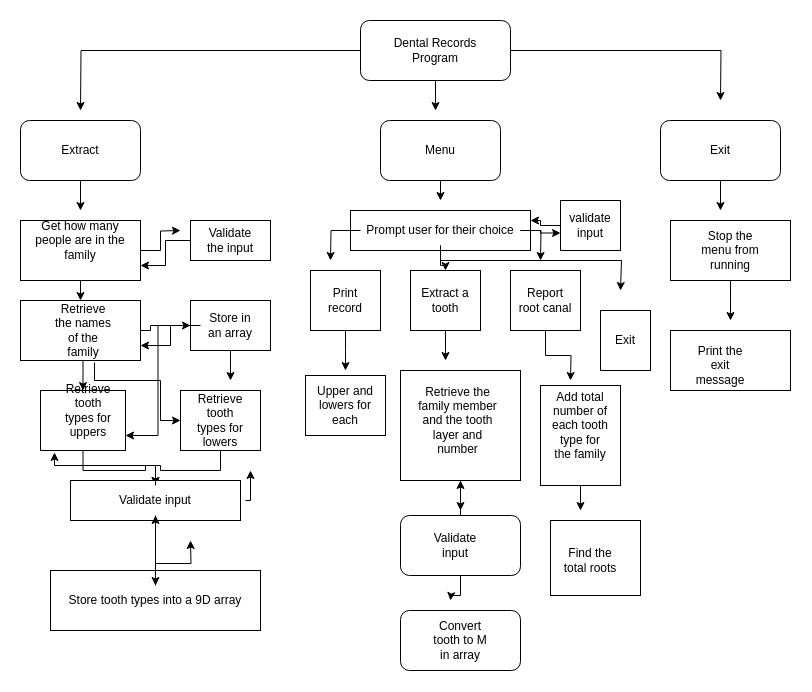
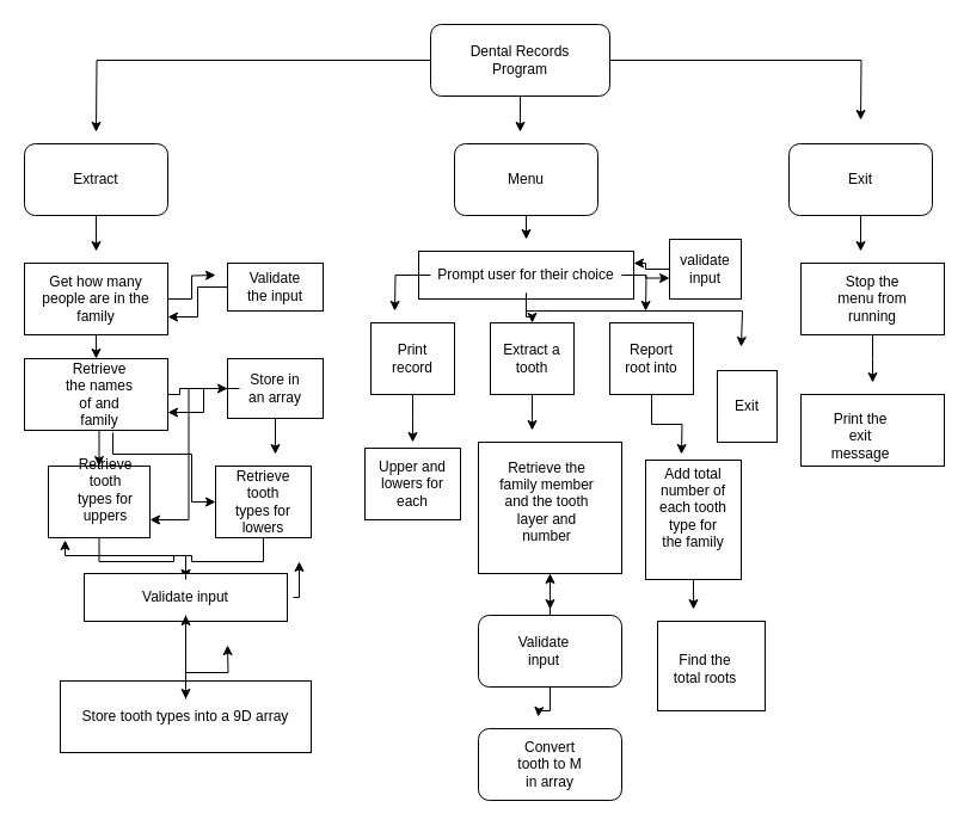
- <mxCell id="27" value="Get how many people are in the family" style="text;html=1;align=center;verticalAlign=middle;whiteSpace=wrap;rounded=0;" vertex="1" parent="1"><mxGeometry x="25" y="225" width="110" height="30" as="geometry" /></mxCell>
+ <mxCell id="27" value="Get how many people are in the family" style="text;html=1;align=center;verticalAlign=middle;whiteSpace=wrap;rounded=0;" vertex="1" parent="1"><mxGeometry x="25" y="235" width="110" height="30" as="geometry" /></mxCell>
- <mxCell id="80" value="Report root canal" style="text;html=1;align=center;verticalAlign=middle;whiteSpace=wrap;rounded=0;" vertex="1" parent="1"><mxGeometry x="515" y="285" width="60" height="30" as="geometry" /></mxCell>
+ <mxCell id="80" value="Report root into" style="text;html=1;align=center;verticalAlign=middle;whiteSpace=wrap;rounded=0;" vertex="1" parent="1"><mxGeometry x="515" y="285" width="60" height="30" as="geometry" /></mxCell>
- <mxCell id="59" value="Retrieve the names of the family" style="text;html=1;align=center;verticalAlign=middle;whiteSpace=wrap;rounded=0;" vertex="1" parent="1"><mxGeometry x="52.5" y="315" width="60" height="30" as="geometry" /></mxCell>
+ <mxCell id="59" value="Retrieve the names of and family" style="text;html=1;align=center;verticalAlign=middle;whiteSpace=wrap;rounded=0;" vertex="1" parent="1"><mxGeometry x="52.5" y="315" width="60" height="30" as="geometry" /></mxCell>
